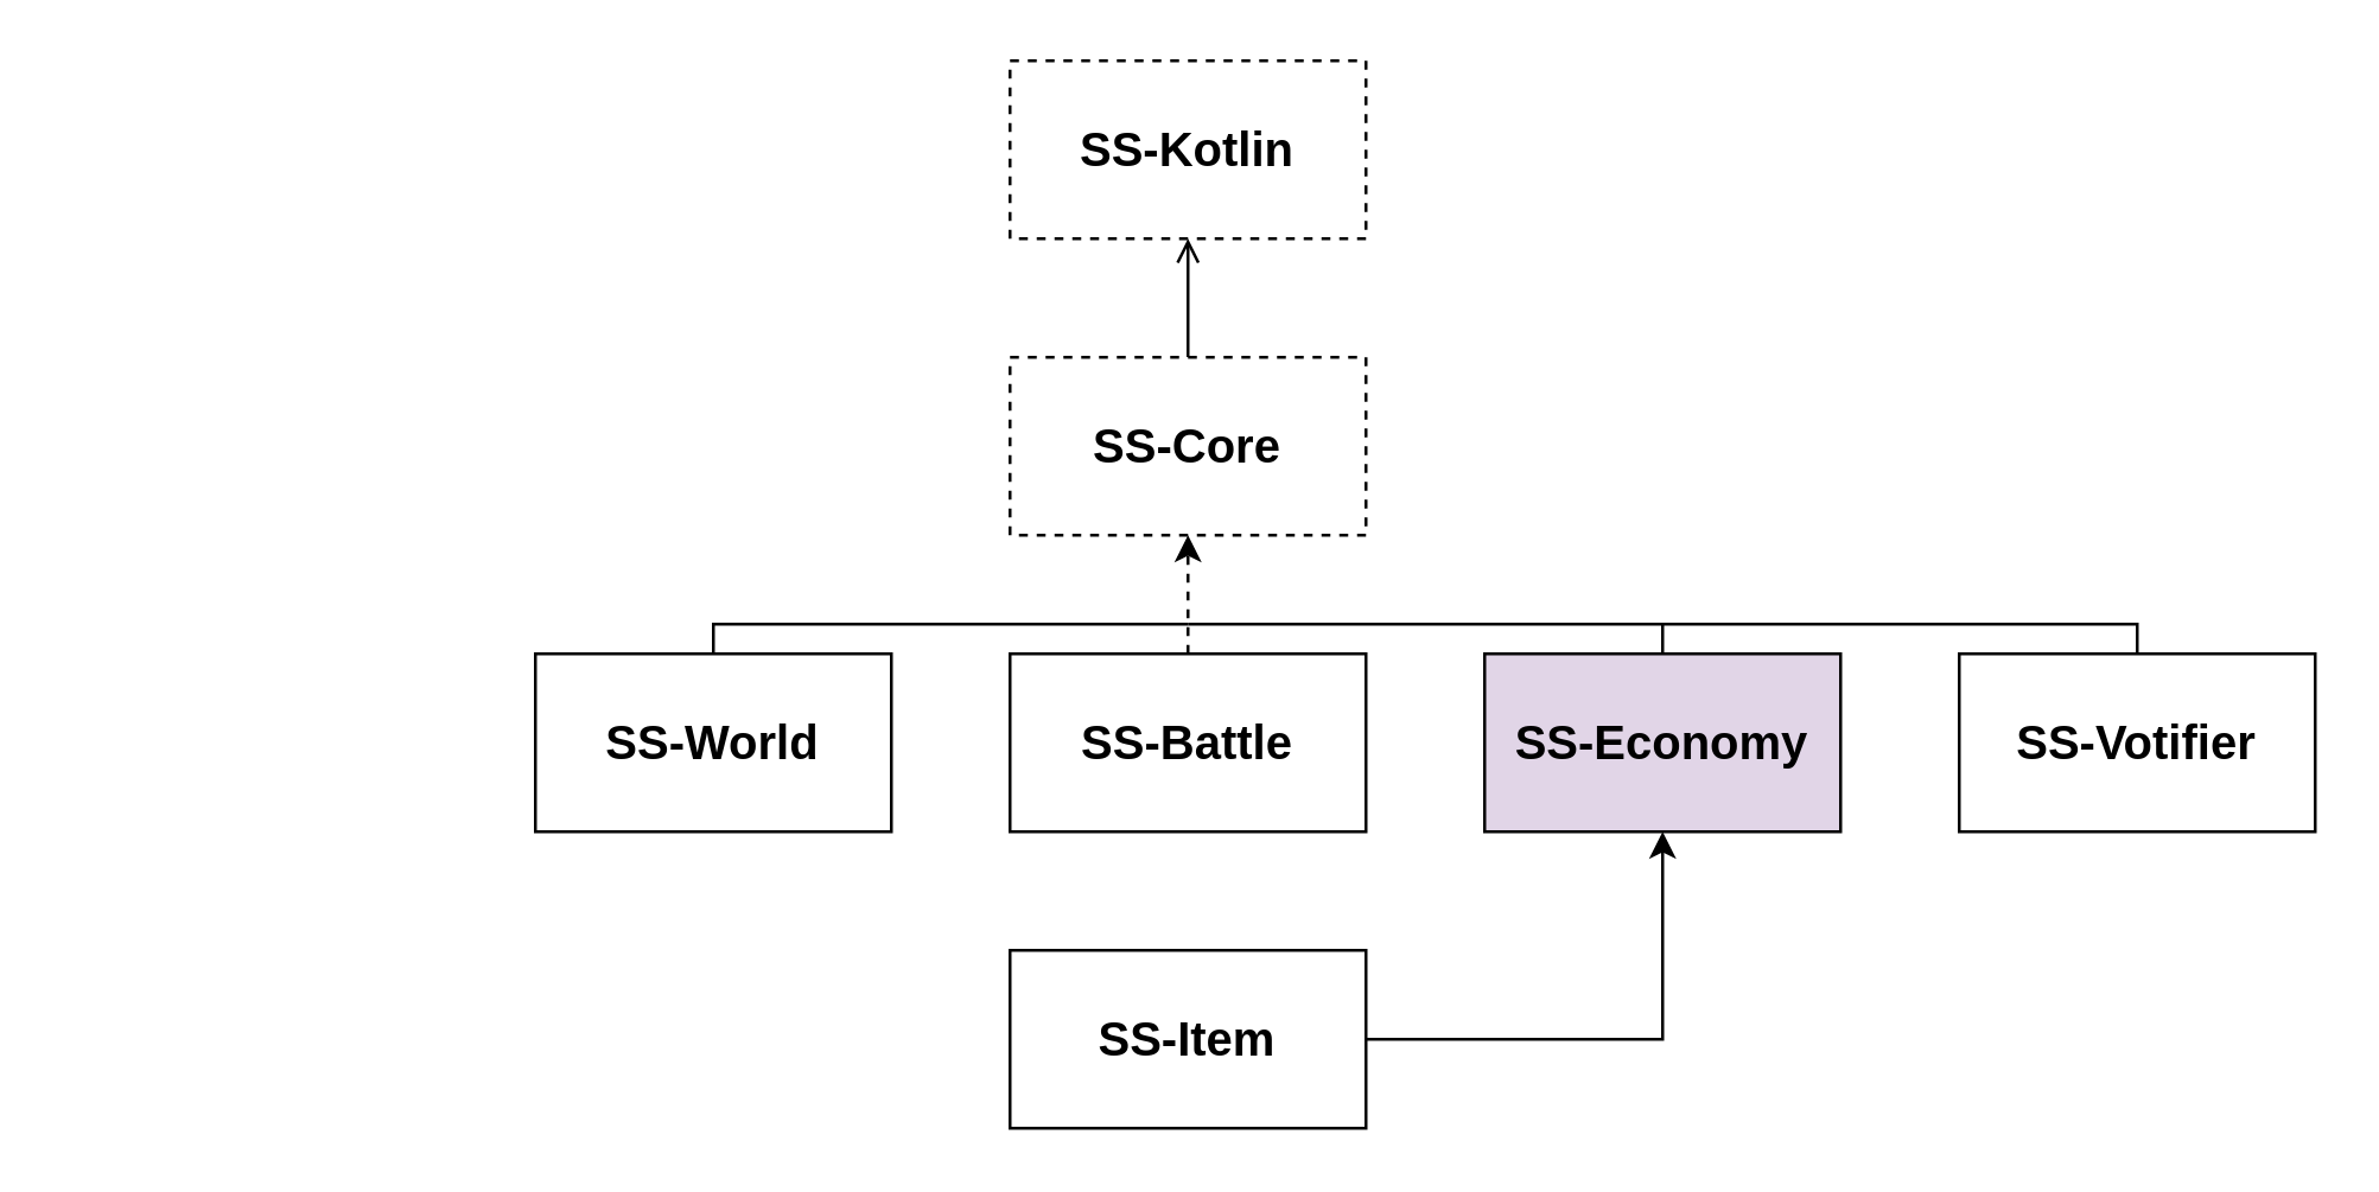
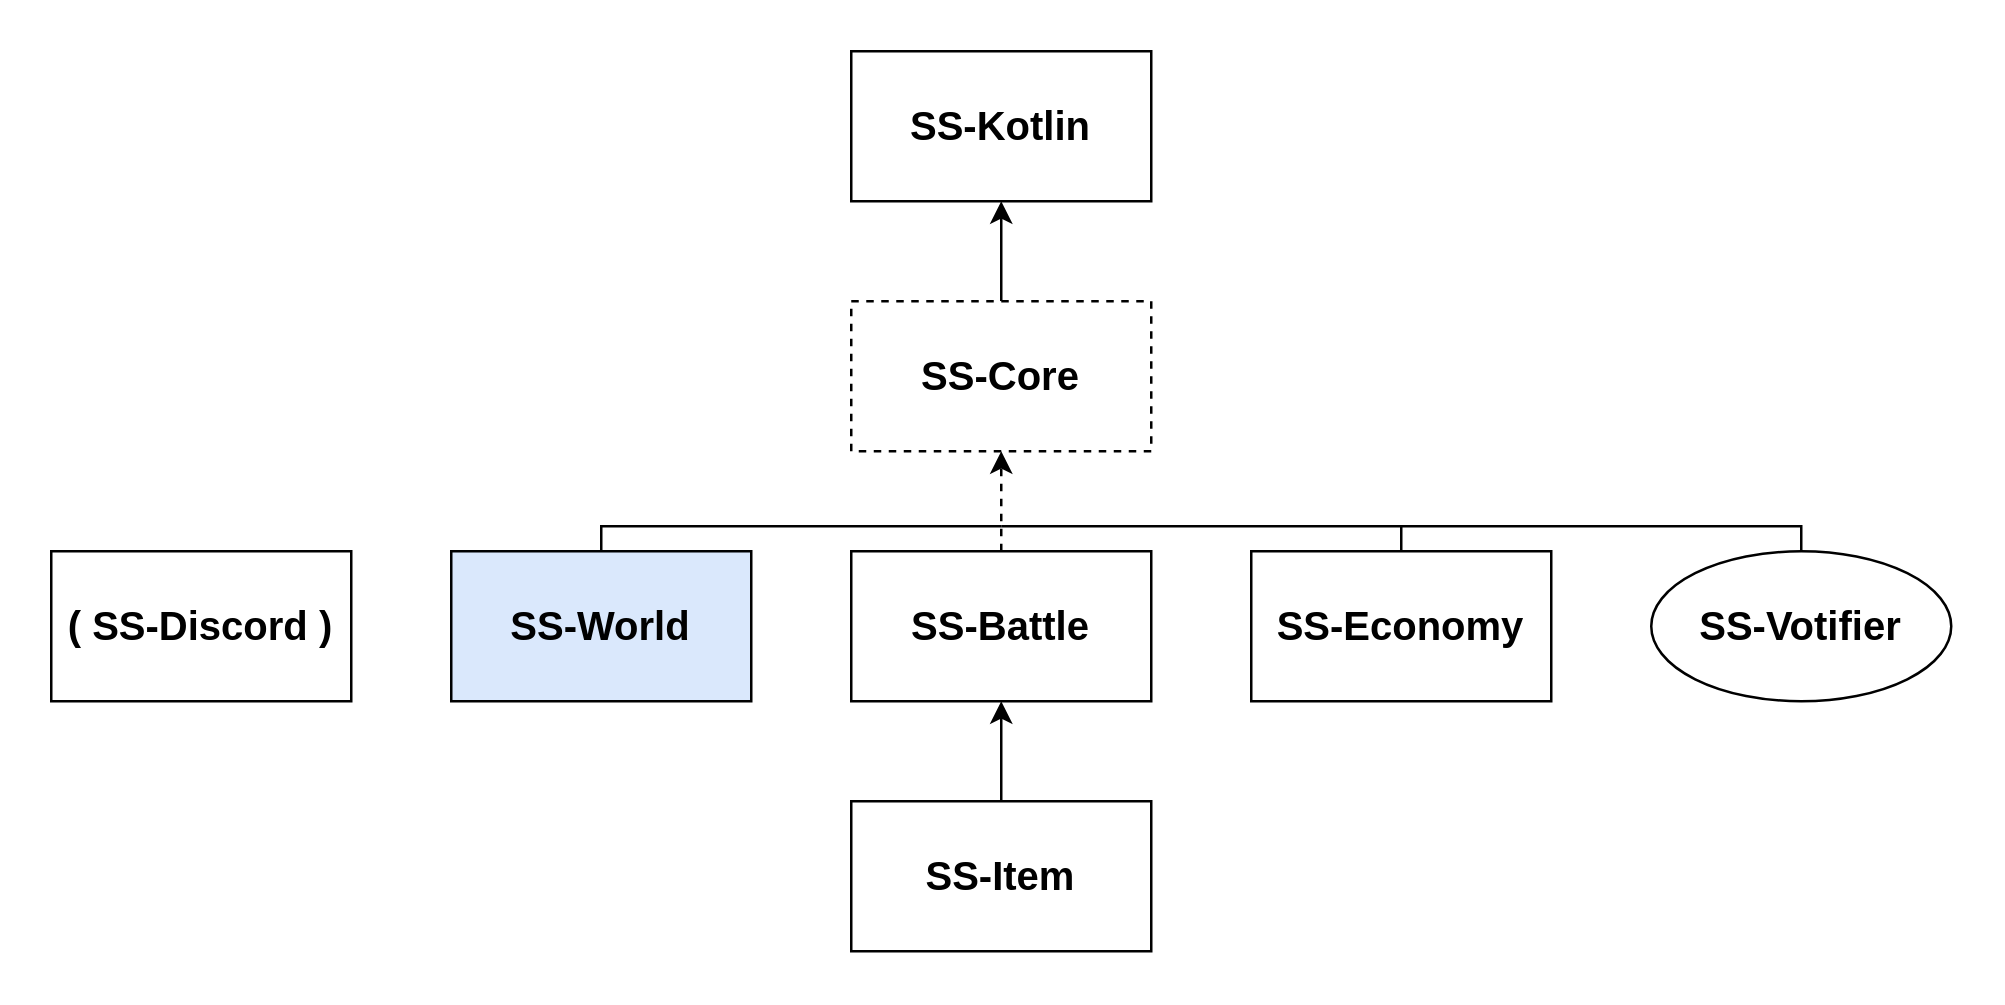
- <mxCell id="2" value="&lt;font style=&quot;font-size: 16px&quot;&gt;&lt;b&gt;SS-Kotlin&lt;/b&gt;&lt;/font&gt;" style="rounded=0;whiteSpace=wrap;html=1;dashed=1;" vertex="1" parent="1"><mxGeometry x="340" y="20" width="120" height="60" as="geometry" /></mxCell>
+ <mxCell id="2" value="&lt;font style=&quot;font-size: 16px&quot;&gt;&lt;b&gt;SS-Kotlin&lt;/b&gt;&lt;/font&gt;" style="rounded=0;whiteSpace=wrap;html=1;" vertex="1" parent="1"><mxGeometry x="340" y="20" width="120" height="60" as="geometry" /></mxCell>
- <mxCell id="3" value="" style="edgeStyle=orthogonalEdgeStyle;rounded=0;orthogonalLoop=1;jettySize=auto;html=1;endArrow=open;" edge="1" parent="1" source="4" target="2"><mxGeometry relative="1" as="geometry" /></mxCell>
+ <mxCell id="3" value="" style="edgeStyle=orthogonalEdgeStyle;rounded=0;orthogonalLoop=1;jettySize=auto;html=1;" edge="1" parent="1" source="4" target="2"><mxGeometry relative="1" as="geometry" /></mxCell>
+ <mxCell id="15" value="&lt;font style=&quot;font-size: 16px&quot;&gt;&lt;b&gt;( SS-Discord )&lt;/b&gt;&lt;/font&gt;" style="rounded=0;whiteSpace=wrap;html=1;" vertex="1" parent="1"><mxGeometry x="20" y="220" width="120" height="60" as="geometry" /></mxCell>
- <mxCell id="6" value="&lt;font style=&quot;font-size: 16px&quot;&gt;&lt;b&gt;SS-World&lt;br&gt;&lt;/b&gt;&lt;/font&gt;" style="rounded=0;whiteSpace=wrap;html=1;" vertex="1" parent="1"><mxGeometry x="180" y="220" width="120" height="60" as="geometry" /></mxCell>
+ <mxCell id="6" value="&lt;font style=&quot;font-size: 16px&quot;&gt;&lt;b&gt;SS-World&lt;br&gt;&lt;/b&gt;&lt;/font&gt;" style="rounded=0;whiteSpace=wrap;html=1;fillColor=#dae8fc;" vertex="1" parent="1"><mxGeometry x="180" y="220" width="120" height="60" as="geometry" /></mxCell>
- <mxCell id="12" value="&lt;font style=&quot;font-size: 16px&quot;&gt;&lt;b&gt;SS-Economy&lt;/b&gt;&lt;/font&gt;" style="rounded=0;whiteSpace=wrap;html=1;fillColor=#e1d5e7;" vertex="1" parent="1"><mxGeometry x="500" y="220" width="120" height="60" as="geometry" /></mxCell>
+ <mxCell id="12" value="&lt;font style=&quot;font-size: 16px&quot;&gt;&lt;b&gt;SS-Economy&lt;/b&gt;&lt;/font&gt;" style="rounded=0;whiteSpace=wrap;html=1;" vertex="1" parent="1"><mxGeometry x="500" y="220" width="120" height="60" as="geometry" /></mxCell>
- <mxCell id="14" value="&lt;font style=&quot;font-size: 16px&quot;&gt;&lt;b&gt;SS-Votifier&lt;/b&gt;&lt;/font&gt;" style="rounded=0;whiteSpace=wrap;html=1;" vertex="1" parent="1"><mxGeometry x="660" y="220" width="120" height="60" as="geometry" /></mxCell>
+ <mxCell id="14" value="&lt;font style=&quot;font-size: 16px&quot;&gt;&lt;b&gt;SS-Votifier&lt;/b&gt;&lt;/font&gt;" style="ellipse;whiteSpace=wrap;html=1;" vertex="1" parent="1"><mxGeometry x="660" y="220" width="120" height="60" as="geometry" /></mxCell>
- <mxCell id="9" value="" style="edgeStyle=orthogonalEdgeStyle;rounded=0;orthogonalLoop=1;jettySize=auto;html=1;" edge="1" parent="1" source="10" target="12"><mxGeometry relative="1" as="geometry" /></mxCell>
+ <mxCell id="9" value="" style="edgeStyle=orthogonalEdgeStyle;rounded=0;orthogonalLoop=1;jettySize=auto;html=1;" edge="1" parent="1" source="10" target="8"><mxGeometry relative="1" as="geometry" /></mxCell>
